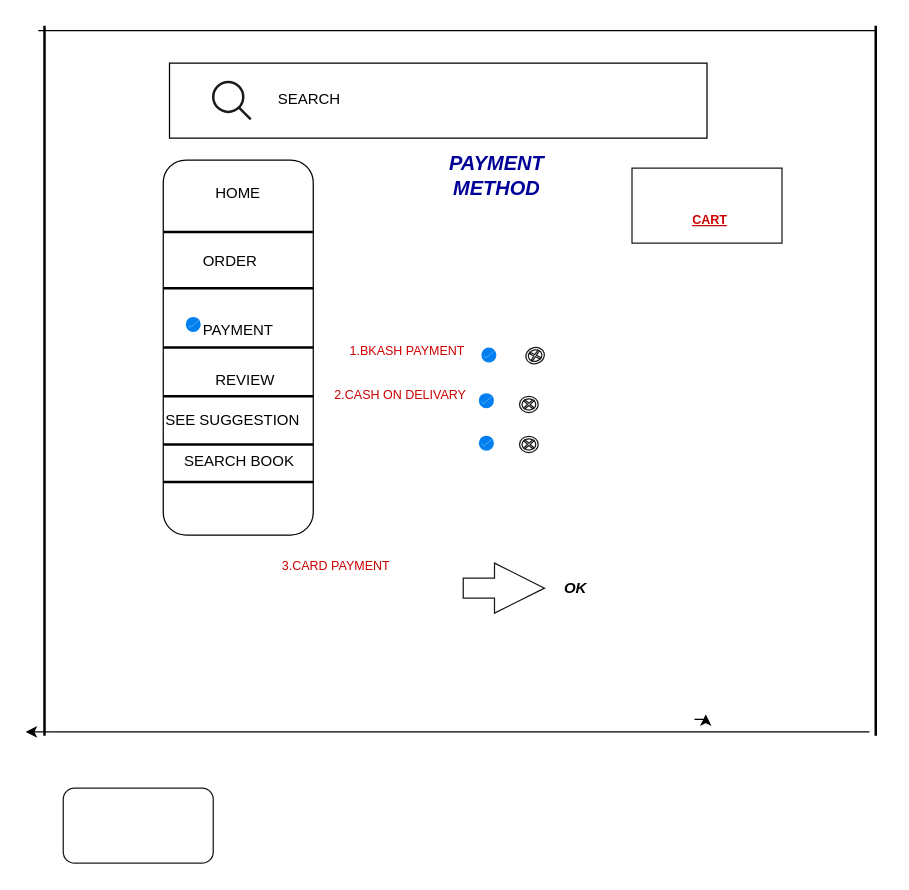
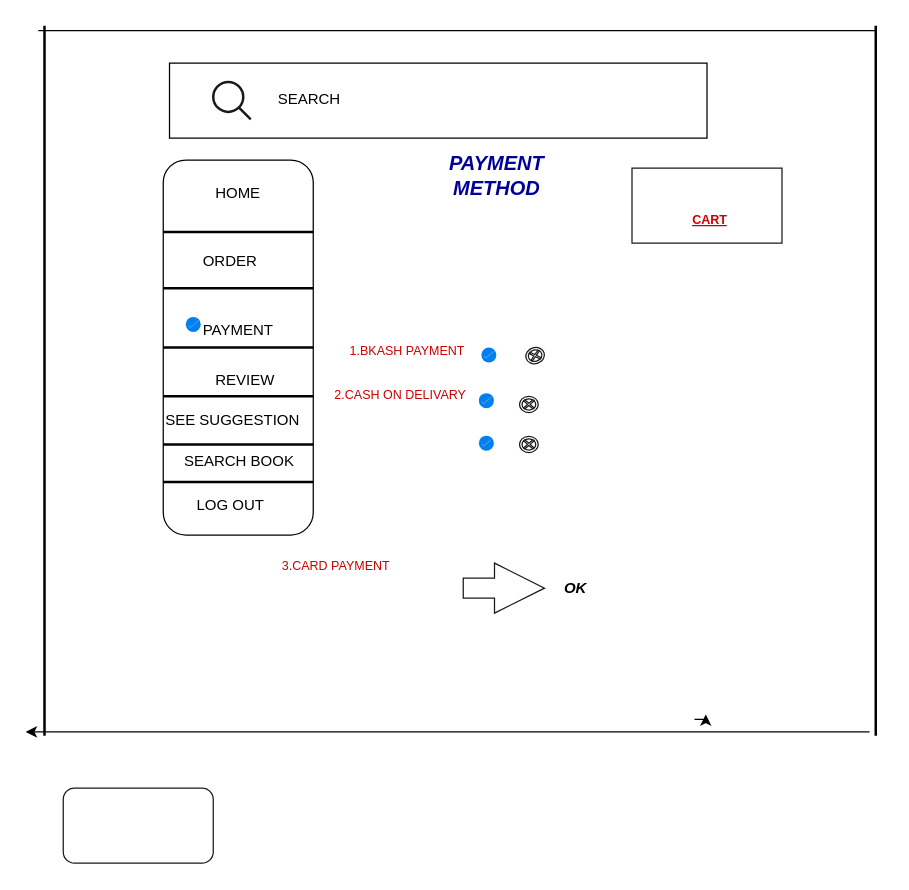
+ <mxCell id="16" value="LOG OUT" style="text;html=1;" parent="1" vertex="1"><mxGeometry x="155" y="390" width="80" height="30" as="geometry" /></mxCell>
